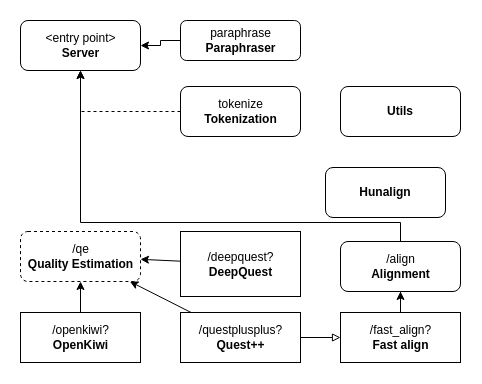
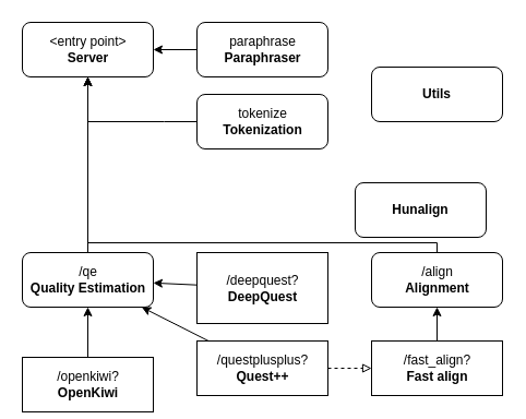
- <mxCell id="21" value="paraphrase&lt;br&gt;&lt;b&gt;Paraphraser&lt;/b&gt;" style="html=1;fillColor=none;rounded=1;" vertex="1" parent="1"><mxGeometry x="180" y="20" width="120" height="40" as="geometry" /></mxCell>
+ <mxCell id="21" value="paraphrase&lt;br&gt;&lt;b&gt;Paraphraser&lt;/b&gt;" style="html=1;fillColor=none;rounded=1;" vertex="1" parent="1"><mxGeometry x="180" y="20" width="120" height="50" as="geometry" /></mxCell>
- <mxCell id="17" value="" style="edgeStyle=orthogonalEdgeStyle;rounded=0;orthogonalLoop=1;jettySize=auto;html=1;endArrow=classic;endFill=1;dashed=1;" parent="1" source="18" target="14" edge="1"><mxGeometry relative="1" as="geometry"><Array as="points"><mxPoint x="150" y="111" /><mxPoint x="150" y="111" /></Array></mxGeometry></mxCell>
+ <mxCell id="17" value="" style="edgeStyle=orthogonalEdgeStyle;rounded=0;orthogonalLoop=1;jettySize=auto;html=1;endArrow=classic;endFill=1;" parent="1" source="18" target="14" edge="1"><mxGeometry relative="1" as="geometry"><Array as="points"><mxPoint x="150" y="111" /><mxPoint x="150" y="111" /></Array></mxGeometry></mxCell>
- <mxCell id="2" value="&lt;b&gt;Utils&lt;/b&gt;" style="rounded=1;whiteSpace=wrap;html=1;fillColor=none;" parent="1" vertex="1"><mxGeometry x="340" y="86" width="120" height="50" as="geometry" /></mxCell>
+ <mxCell id="2" value="&lt;b&gt;Utils&lt;/b&gt;" style="rounded=1;whiteSpace=wrap;html=1;fillColor=none;" parent="1" vertex="1"><mxGeometry x="340" y="61" width="120" height="50" as="geometry" /></mxCell>
+ <mxCell id="8" style="edgeStyle=orthogonalEdgeStyle;rounded=0;orthogonalLoop=1;jettySize=auto;html=1;" parent="1" source="9" target="14" edge="1"><mxGeometry relative="1" as="geometry" /></mxCell>
- <mxCell id="9" value="/qe&lt;br&gt;&lt;b&gt;Quality Estimation&lt;/b&gt;" style="html=1;fillColor=none;rounded=1;dashed=1;" parent="1" vertex="1"><mxGeometry x="20" y="231" width="120" height="50" as="geometry" /></mxCell>
+ <mxCell id="9" value="/qe&lt;br&gt;&lt;b&gt;Quality Estimation&lt;/b&gt;" style="html=1;fillColor=none;rounded=1;" parent="1" vertex="1"><mxGeometry x="20" y="231" width="120" height="50" as="geometry" /></mxCell>
- <mxCell id="11" value="/align&lt;br&gt;&lt;b&gt;Alignment&lt;/b&gt;" style="html=1;fillColor=none;rounded=1;" parent="1" vertex="1"><mxGeometry x="340" y="241" width="120" height="50" as="geometry" /></mxCell>
+ <mxCell id="11" value="/align&lt;br&gt;&lt;b&gt;Alignment&lt;/b&gt;" style="html=1;fillColor=none;rounded=1;" parent="1" vertex="1"><mxGeometry x="340" y="231" width="120" height="50" as="geometry" /></mxCell>
- <mxCell id="4" value="/openkiwi?&lt;br&gt;&lt;b&gt;OpenKiwi&lt;/b&gt;" style="html=1;fillColor=none;" parent="1" vertex="1"><mxGeometry x="20" y="312" width="120" height="50" as="geometry" /></mxCell>
+ <mxCell id="4" value="/openkiwi?&lt;br&gt;&lt;b&gt;OpenKiwi&lt;/b&gt;" style="html=1;fillColor=none;" parent="1" vertex="1"><mxGeometry x="20" y="327" width="120" height="50" as="geometry" /></mxCell>
- <mxCell id="6" style="edgeStyle=orthogonalEdgeStyle;rounded=0;orthogonalLoop=1;jettySize=auto;html=1;dashed=0;endArrow=block;endFill=0;" parent="1" source="7" target="13" edge="1"><mxGeometry relative="1" as="geometry" /></mxCell>
+ <mxCell id="6" style="edgeStyle=orthogonalEdgeStyle;rounded=0;orthogonalLoop=1;jettySize=auto;html=1;dashed=1;endArrow=block;endFill=0;" parent="1" source="7" target="13" edge="1"><mxGeometry relative="1" as="geometry" /></mxCell>
